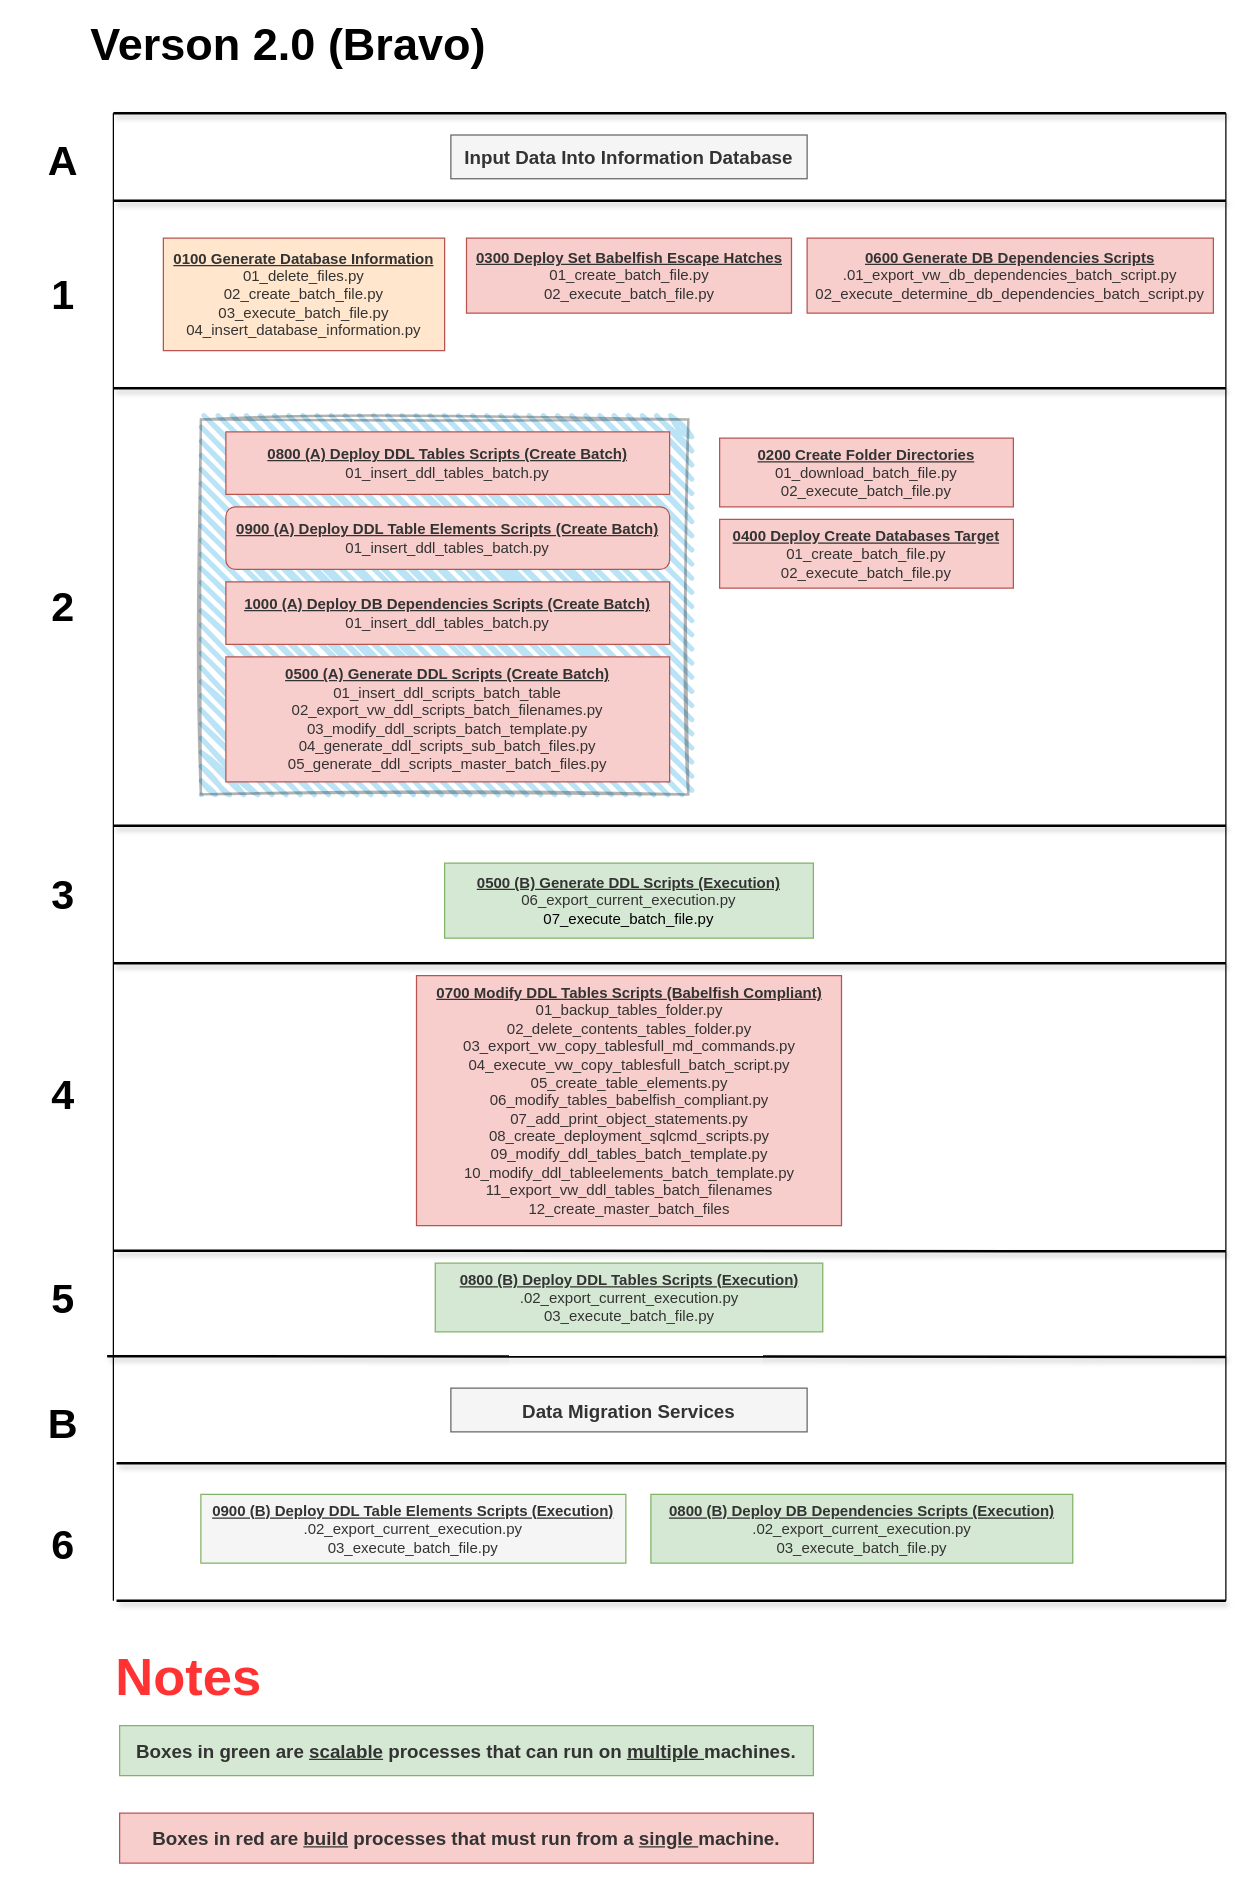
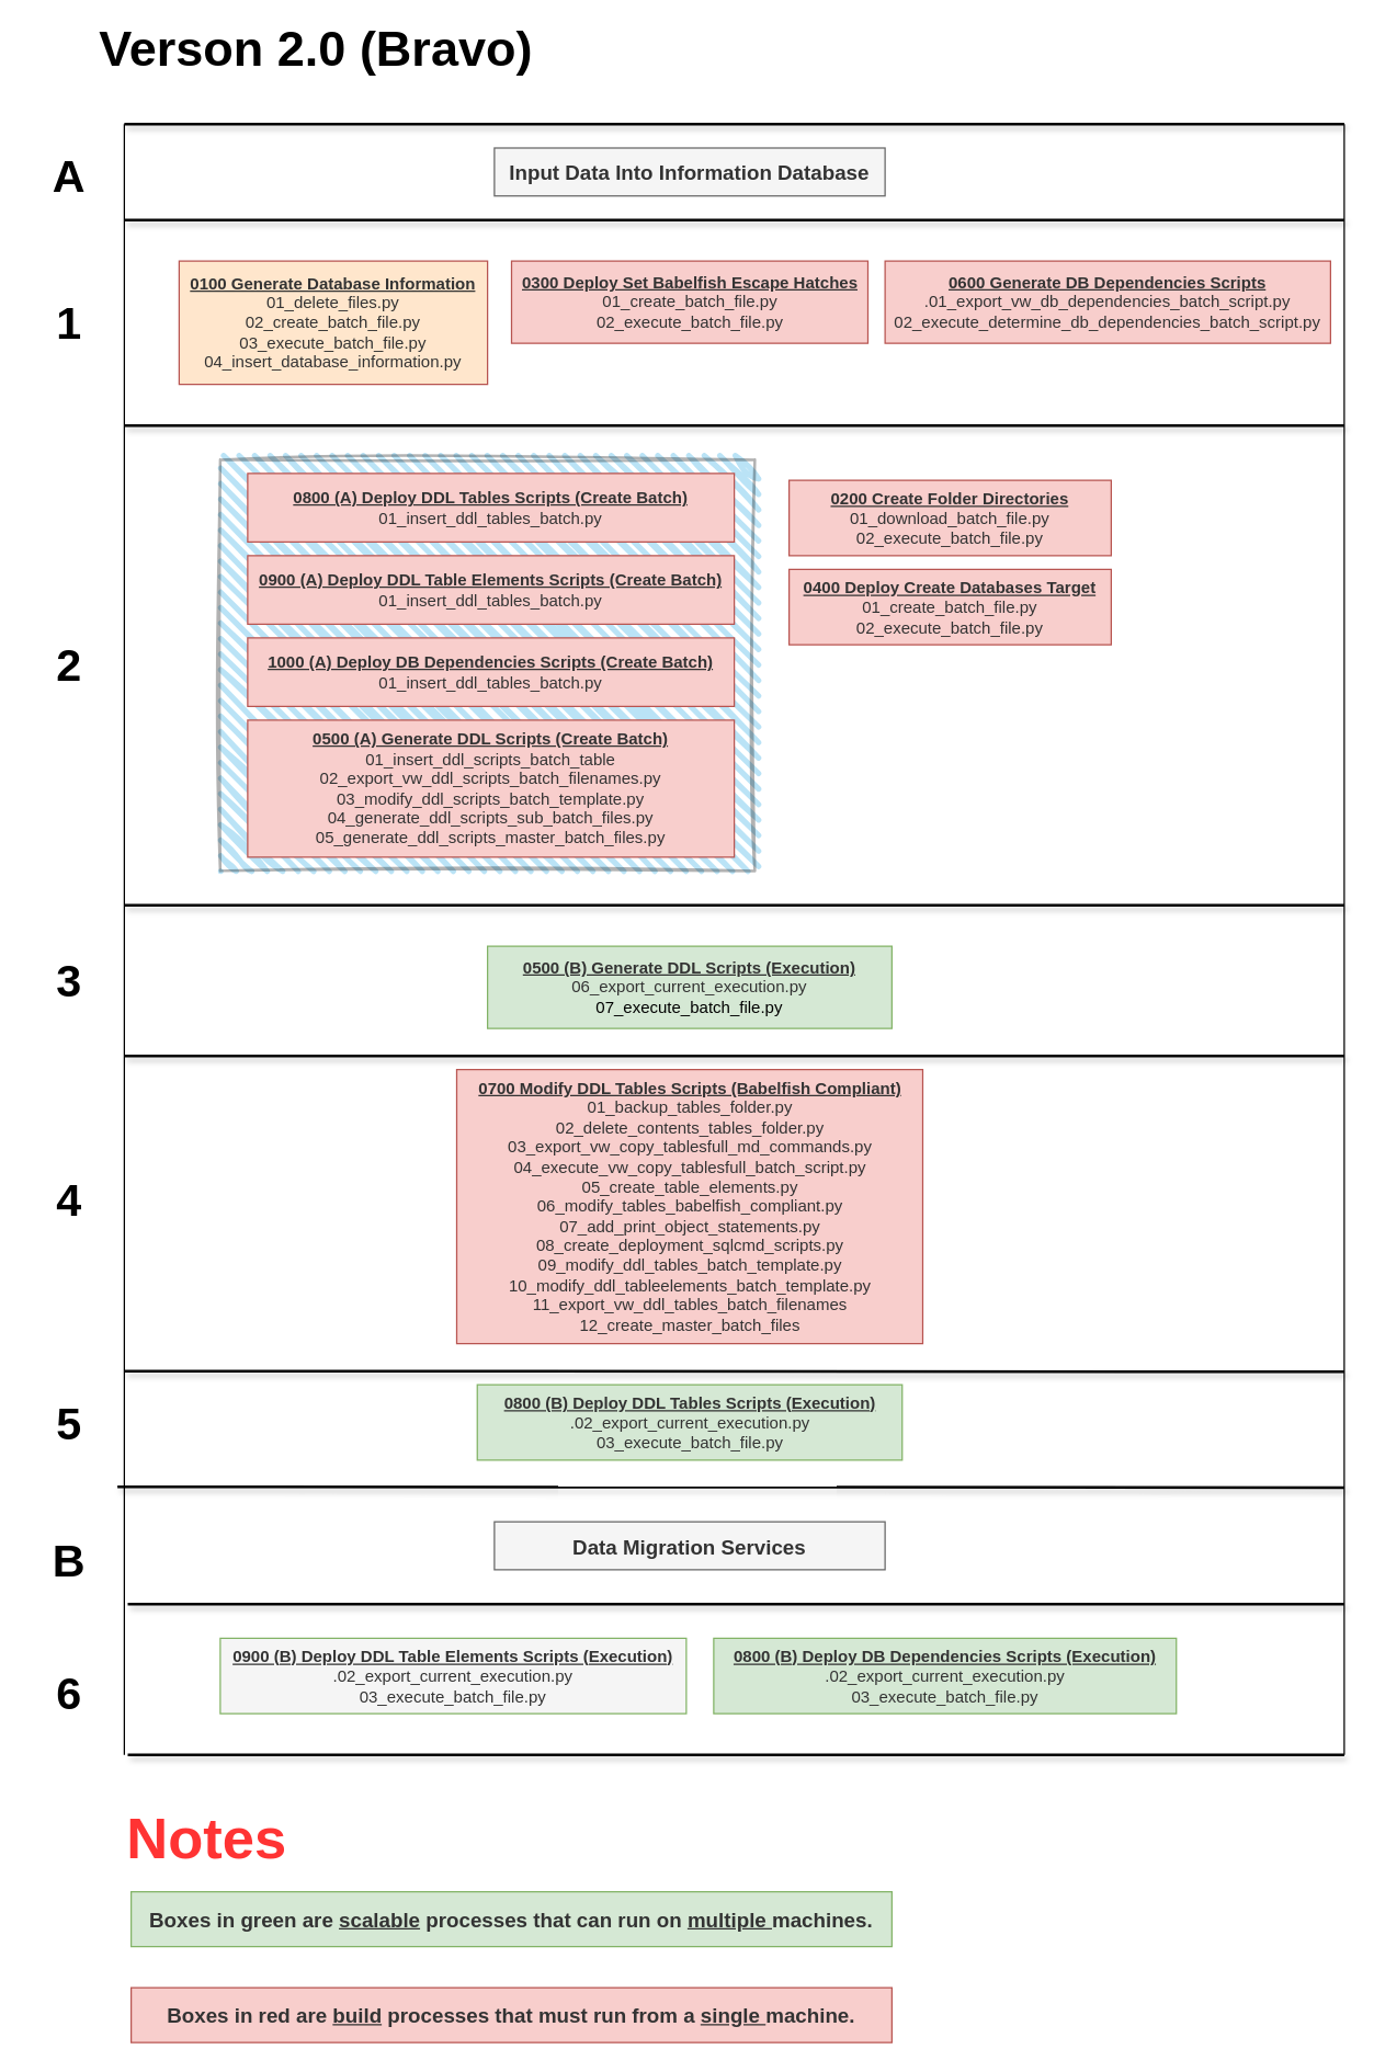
- <mxCell id="27" value="&lt;span style=&quot;color: rgb(51, 51, 51);&quot;&gt;&lt;b&gt;&lt;u&gt;0900 (A) Deploy DDL Table Elements Scripts (Create Batch)&lt;/u&gt;&lt;/b&gt;&lt;/span&gt;&lt;div&gt;&lt;font color=&quot;#333333&quot;&gt;01_insert_ddl_tables_batch.py&lt;/font&gt;&lt;br&gt;&lt;/div&gt;" style="whiteSpace=wrap;html=1;fillColor=#f8cecc;strokeColor=#b85450;rounded=1;" vertex="1" parent="1"><mxGeometry x="180" y="405" width="355" height="50" as="geometry" /></mxCell>
+ <mxCell id="27" value="&lt;span style=&quot;color: rgb(51, 51, 51);&quot;&gt;&lt;b&gt;&lt;u&gt;0900 (A) Deploy DDL Table Elements Scripts (Create Batch)&lt;/u&gt;&lt;/b&gt;&lt;/span&gt;&lt;div&gt;&lt;font color=&quot;#333333&quot;&gt;01_insert_ddl_tables_batch.py&lt;/font&gt;&lt;br&gt;&lt;/div&gt;" style="rounded=0;whiteSpace=wrap;html=1;fillColor=#f8cecc;strokeColor=#b85450;" vertex="1" parent="1"><mxGeometry x="180" y="405" width="355" height="50" as="geometry" /></mxCell>
